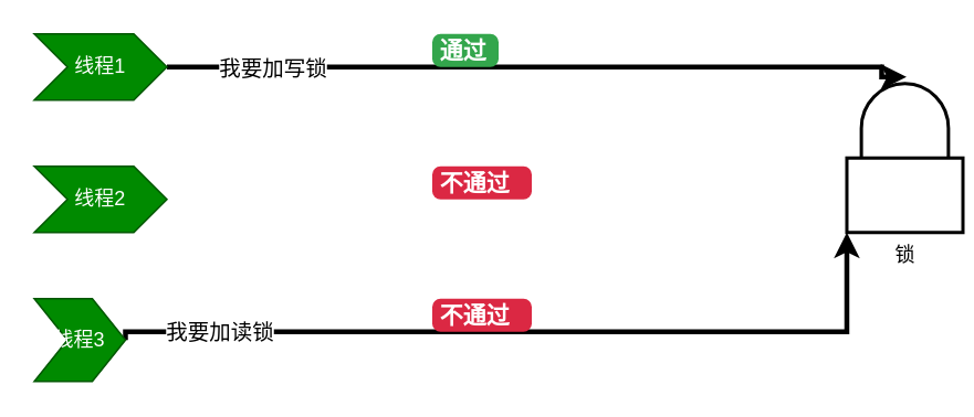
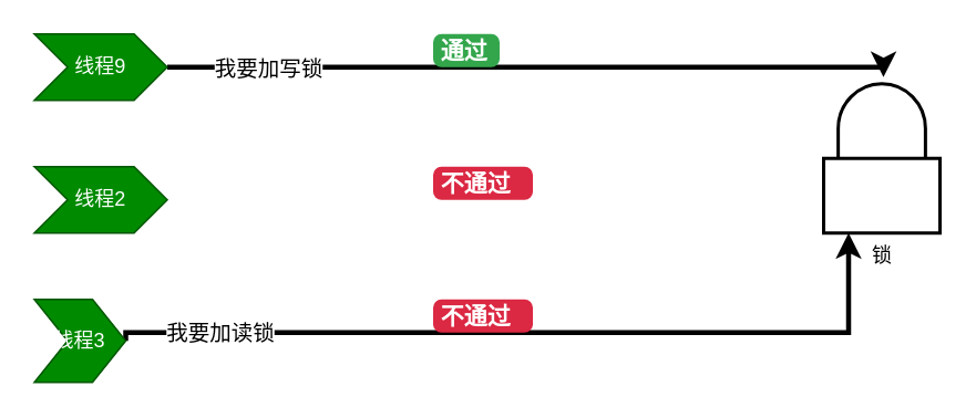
- <mxCell id="5" value="线程1" style="shape=step;perimeter=stepPerimeter;whiteSpace=wrap;html=1;fixedSize=1;fillColor=#008a00;strokeColor=#005700;fontColor=#ffffff;" vertex="1" parent="1"><mxGeometry x="20" y="20" width="80" height="40" as="geometry" /></mxCell>
+ <mxCell id="5" value="线程9" style="shape=step;perimeter=stepPerimeter;whiteSpace=wrap;html=1;fixedSize=1;fillColor=#008a00;strokeColor=#005700;fontColor=#ffffff;" vertex="1" parent="1"><mxGeometry x="20" y="20" width="80" height="40" as="geometry" /></mxCell>
- <mxCell id="2" value="&lt;font color=&quot;#000000&quot;&gt;锁&lt;/font&gt;" style="html=1;verticalLabelPosition=bottom;align=center;labelBackgroundColor=#ffffff;verticalAlign=top;strokeWidth=2;shadow=0;dashed=0;shape=mxgraph.ios7.icons.locked;" vertex="1" parent="1"><mxGeometry x="510" y="50" width="70" height="90" as="geometry" /></mxCell>
+ <mxCell id="2" value="&lt;font color=&quot;#000000&quot;&gt;锁&lt;/font&gt;" style="html=1;verticalLabelPosition=bottom;align=center;labelBackgroundColor=#ffffff;verticalAlign=top;strokeWidth=2;shadow=0;dashed=0;shape=mxgraph.ios7.icons.locked;" vertex="1" parent="1"><mxGeometry x="495" y="50" width="70" height="90" as="geometry" /></mxCell>
